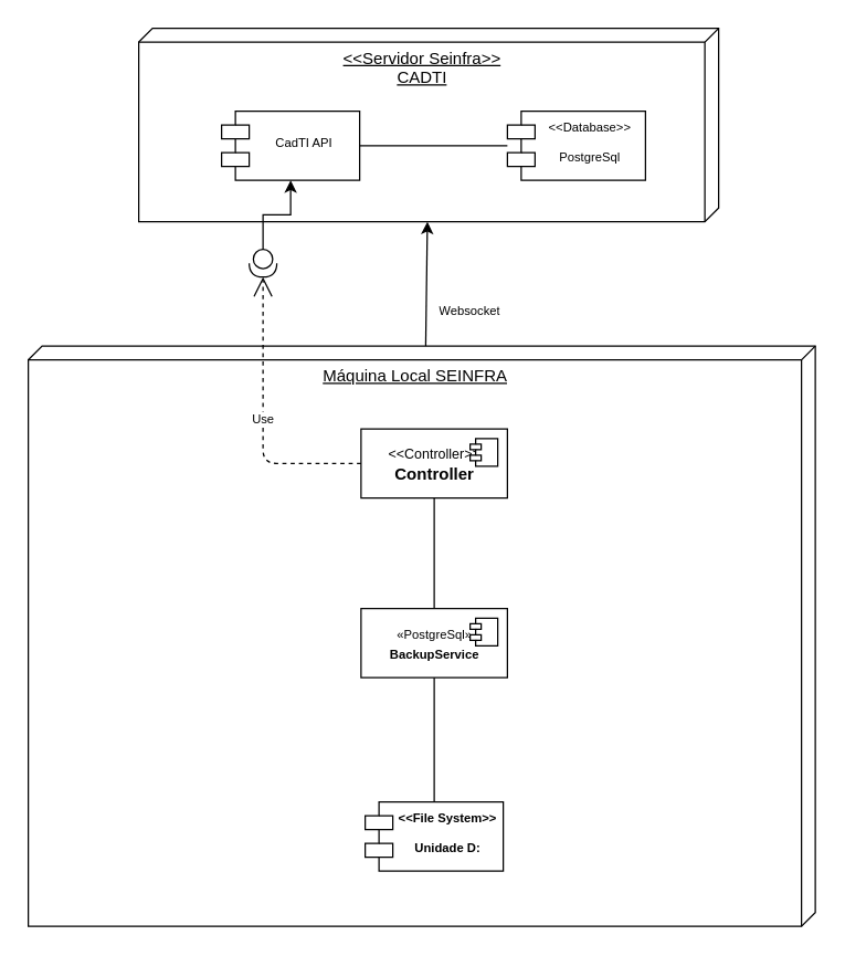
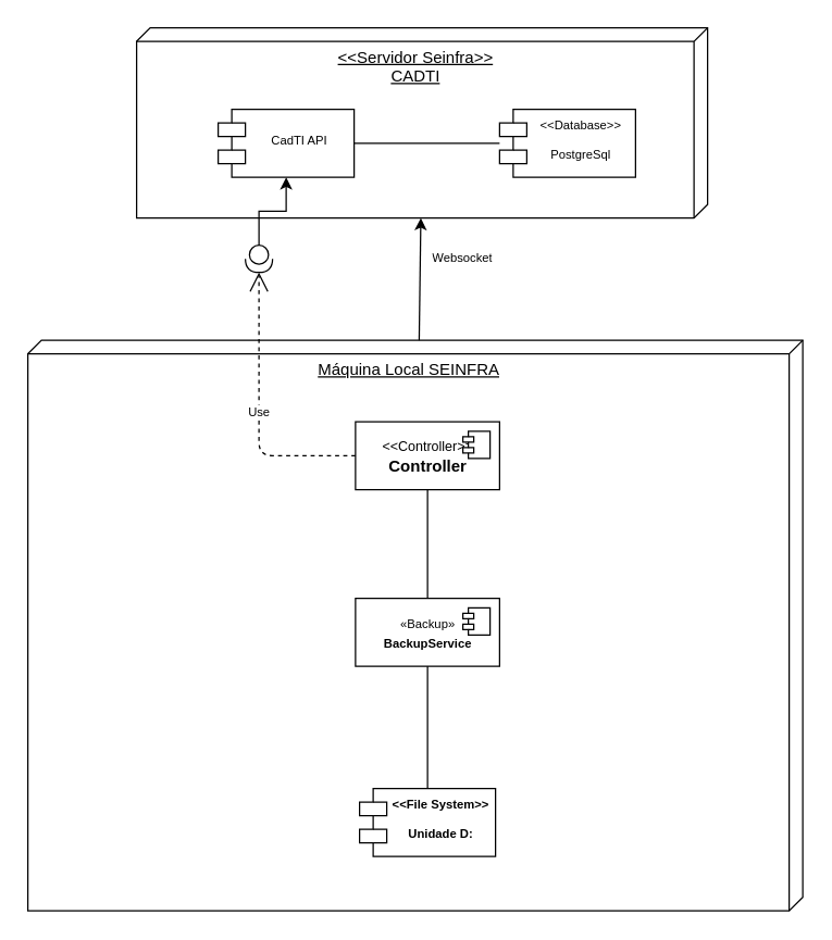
- <mxCell id="9" value="Websocket" style="text;html=1;strokeColor=none;fillColor=none;align=center;verticalAlign=middle;whiteSpace=wrap;overflow=hidden;fontSize=9;" vertex="1" parent="1"><mxGeometry x="300" y="215" width="80" height="20" as="geometry" /></mxCell>
+ <mxCell id="9" value="Websocket" style="text;html=1;strokeColor=none;fillColor=none;align=center;verticalAlign=middle;whiteSpace=wrap;overflow=hidden;fontSize=9;" vertex="1" parent="1"><mxGeometry x="300" y="180" width="80" height="20" as="geometry" /></mxCell>
- <mxCell id="16" value="&lt;font style=&quot;font-size: 9px&quot;&gt;«PostgreSql»&lt;br&gt;&lt;b&gt;BackupService&lt;/b&gt;&lt;/font&gt;" style="html=1;dropTarget=0;" vertex="1" parent="1"><mxGeometry x="261" y="440" width="106" height="50" as="geometry" /></mxCell>
+ <mxCell id="16" value="&lt;font style=&quot;font-size: 9px&quot;&gt;«Backup»&lt;br&gt;&lt;b&gt;BackupService&lt;/b&gt;&lt;/font&gt;" style="html=1;dropTarget=0;" vertex="1" parent="1"><mxGeometry x="261" y="440" width="106" height="50" as="geometry" /></mxCell>
